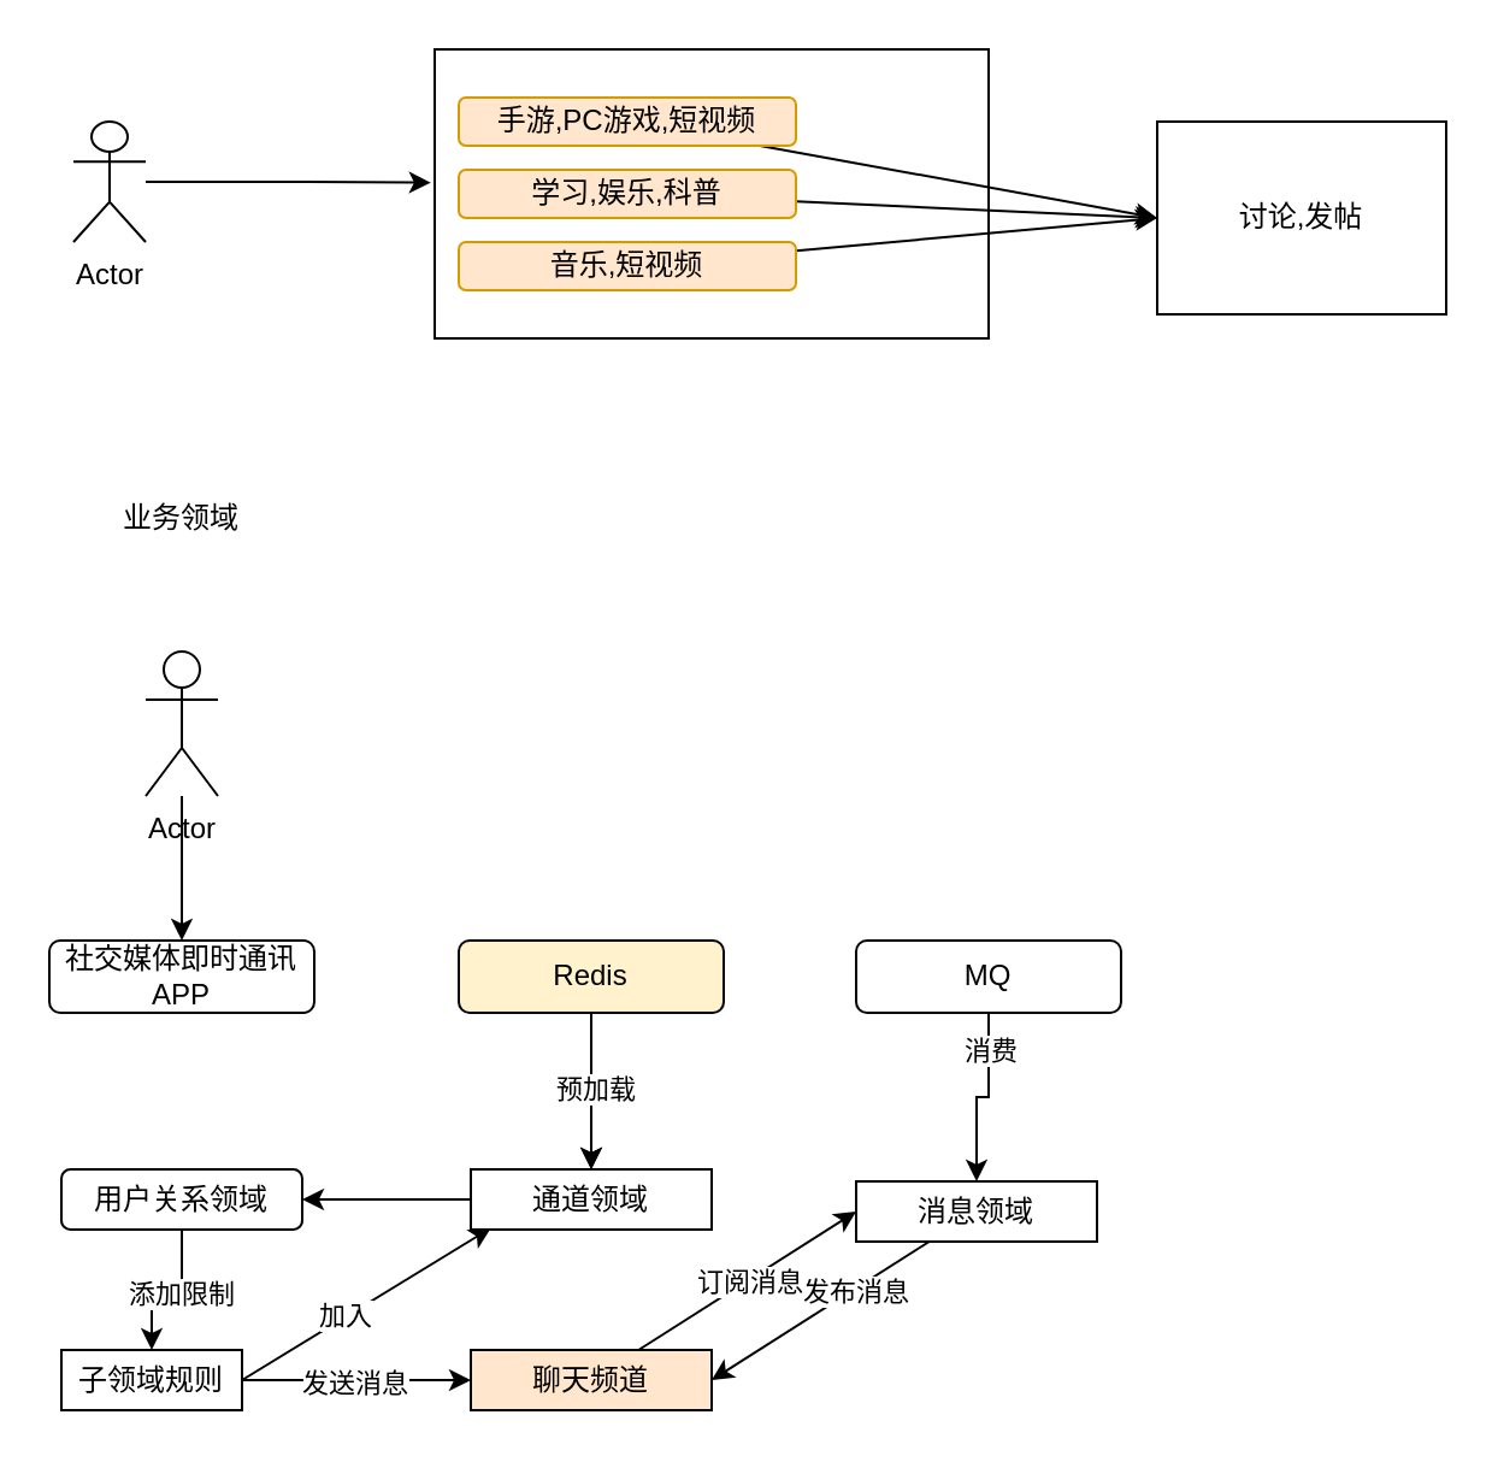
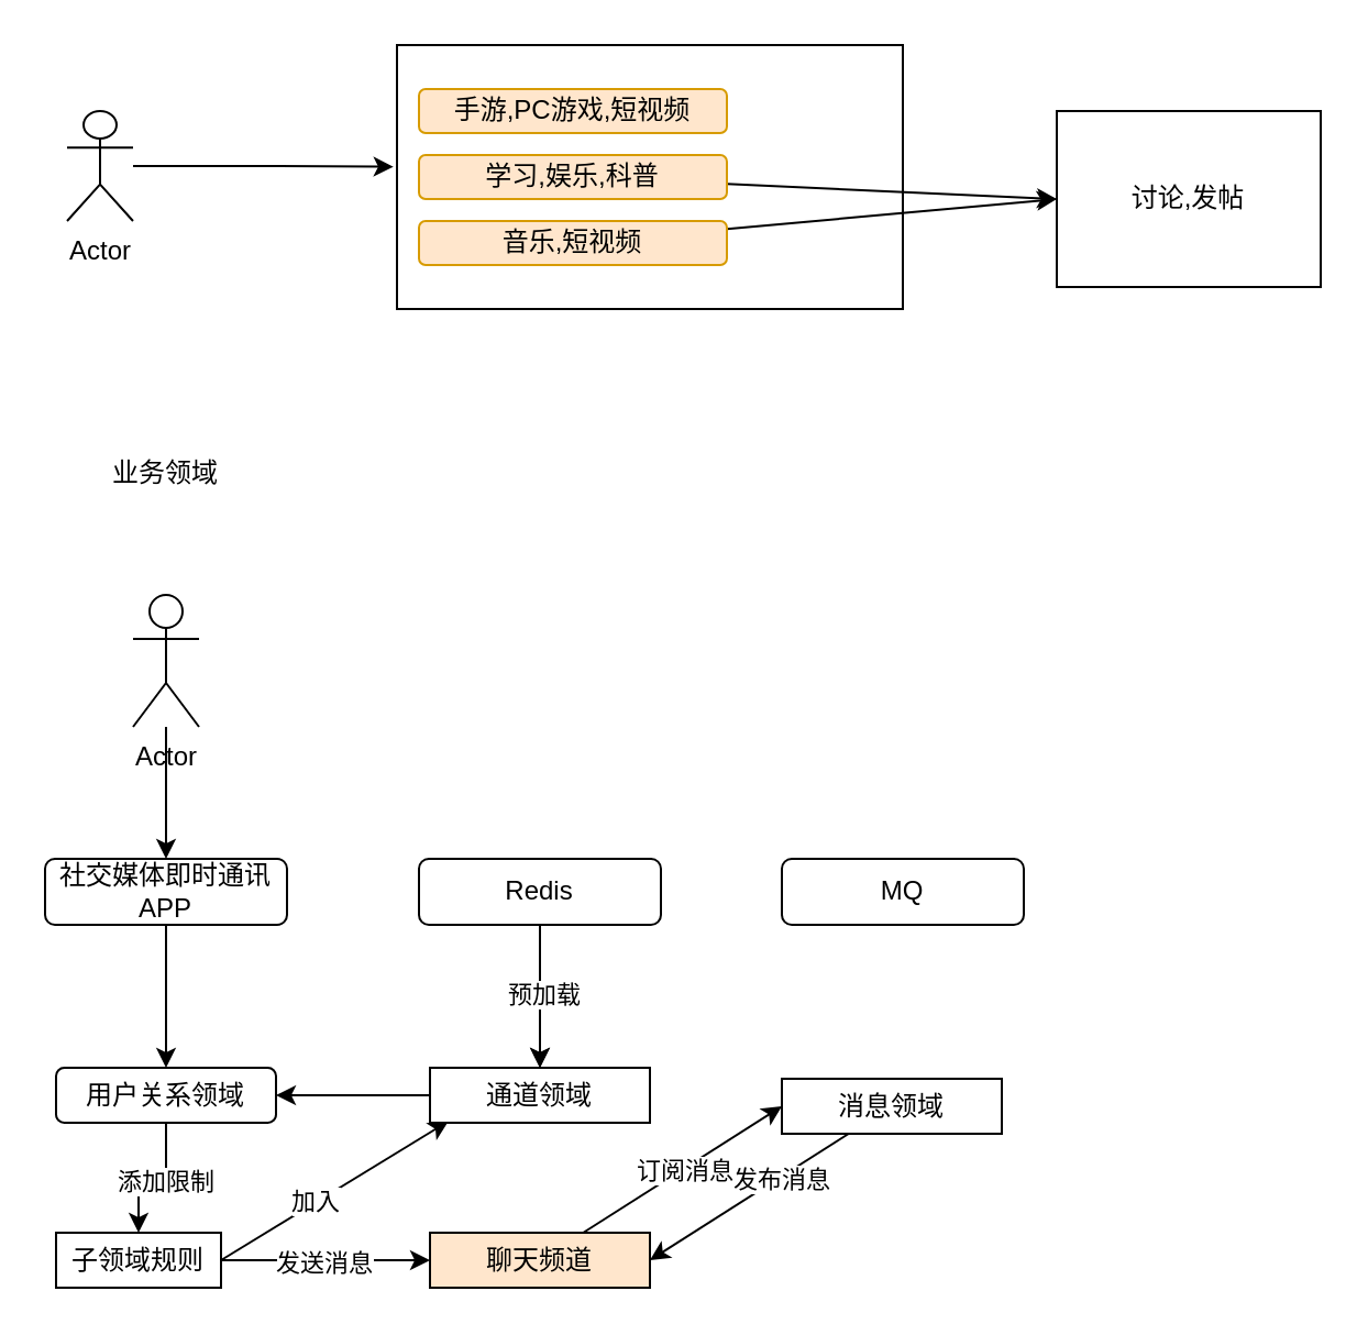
- <mxCell id="3" style="rounded=0;orthogonalLoop=1;jettySize=auto;html=1;entryX=0;entryY=0.5;entryDx=0;entryDy=0;" edge="1" parent="1" source="4" target="9"><mxGeometry relative="1" as="geometry" /></mxCell>
- <mxCell id="36" value="Redis" style="rounded=1;whiteSpace=wrap;html=1;fillColor=#fff2cc;" vertex="1" parent="1"><mxGeometry x="190" y="390" width="110" height="30" as="geometry" /></mxCell>
+ <mxCell id="36" value="Redis" style="rounded=1;whiteSpace=wrap;html=1;" vertex="1" parent="1"><mxGeometry x="190" y="390" width="110" height="30" as="geometry" /></mxCell>
+ <mxCell id="13" style="edgeStyle=orthogonalEdgeStyle;rounded=0;orthogonalLoop=1;jettySize=auto;html=1;" edge="1" parent="1" source="14" target="19"><mxGeometry relative="1" as="geometry" /></mxCell>
- <mxCell id="37" style="edgeStyle=orthogonalEdgeStyle;rounded=0;orthogonalLoop=1;jettySize=auto;html=1;" edge="1" parent="1" source="39" target="30"><mxGeometry relative="1" as="geometry" /></mxCell>
- <mxCell id="38" value="消费" style="edgeLabel;html=1;align=center;verticalAlign=middle;resizable=0;points=[];" vertex="1" connectable="0" parent="37"><mxGeometry x="-0.607" relative="1" as="geometry"><mxPoint as="offset" /></mxGeometry></mxCell>
